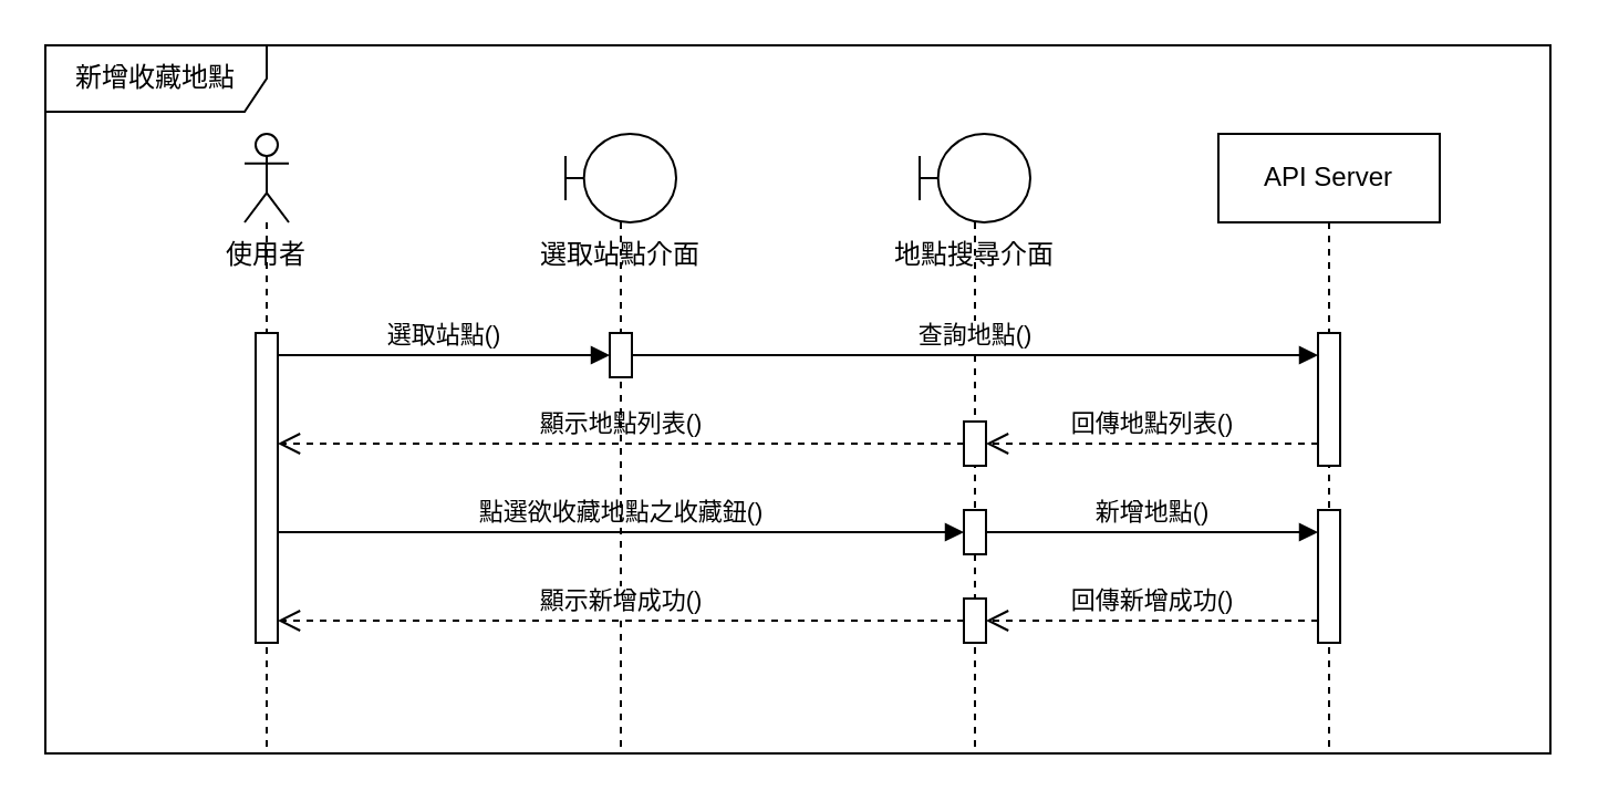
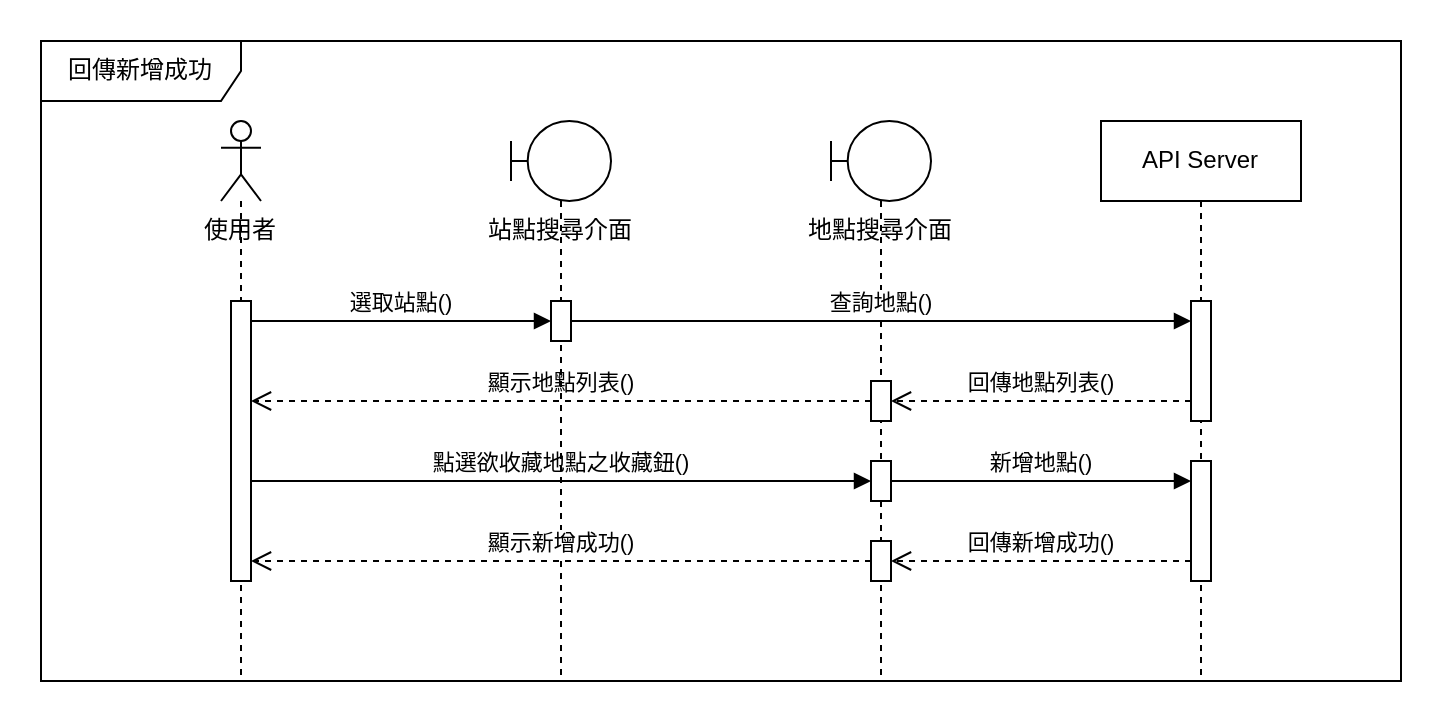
- <mxCell id="11" value="新增收藏地點" style="shape=umlFrame;whiteSpace=wrap;html=1;pointerEvents=0;width=100;height=30;" parent="1" vertex="1"><mxGeometry x="20" y="20" width="680" height="320" as="geometry" /></mxCell>
+ <mxCell id="11" value="回傳新增成功" style="shape=umlFrame;whiteSpace=wrap;html=1;pointerEvents=0;width=100;height=30;" parent="1" vertex="1"><mxGeometry x="20" y="20" width="680" height="320" as="geometry" /></mxCell>
- <mxCell id="19" value="選取站點&lt;span style=&quot;background-color: transparent; color: light-dark(rgb(0, 0, 0), rgb(255, 255, 255));&quot;&gt;介面&lt;/span&gt;" style="text;html=1;align=center;verticalAlign=middle;whiteSpace=wrap;rounded=0;" parent="1" vertex="1"><mxGeometry x="230" y="100" width="100" height="30" as="geometry" /></mxCell>
+ <mxCell id="19" value="站點搜尋&lt;span style=&quot;background-color: transparent; color: light-dark(rgb(0, 0, 0), rgb(255, 255, 255));&quot;&gt;介面&lt;/span&gt;" style="text;html=1;align=center;verticalAlign=middle;whiteSpace=wrap;rounded=0;" parent="1" vertex="1"><mxGeometry x="230" y="100" width="100" height="30" as="geometry" /></mxCell>
